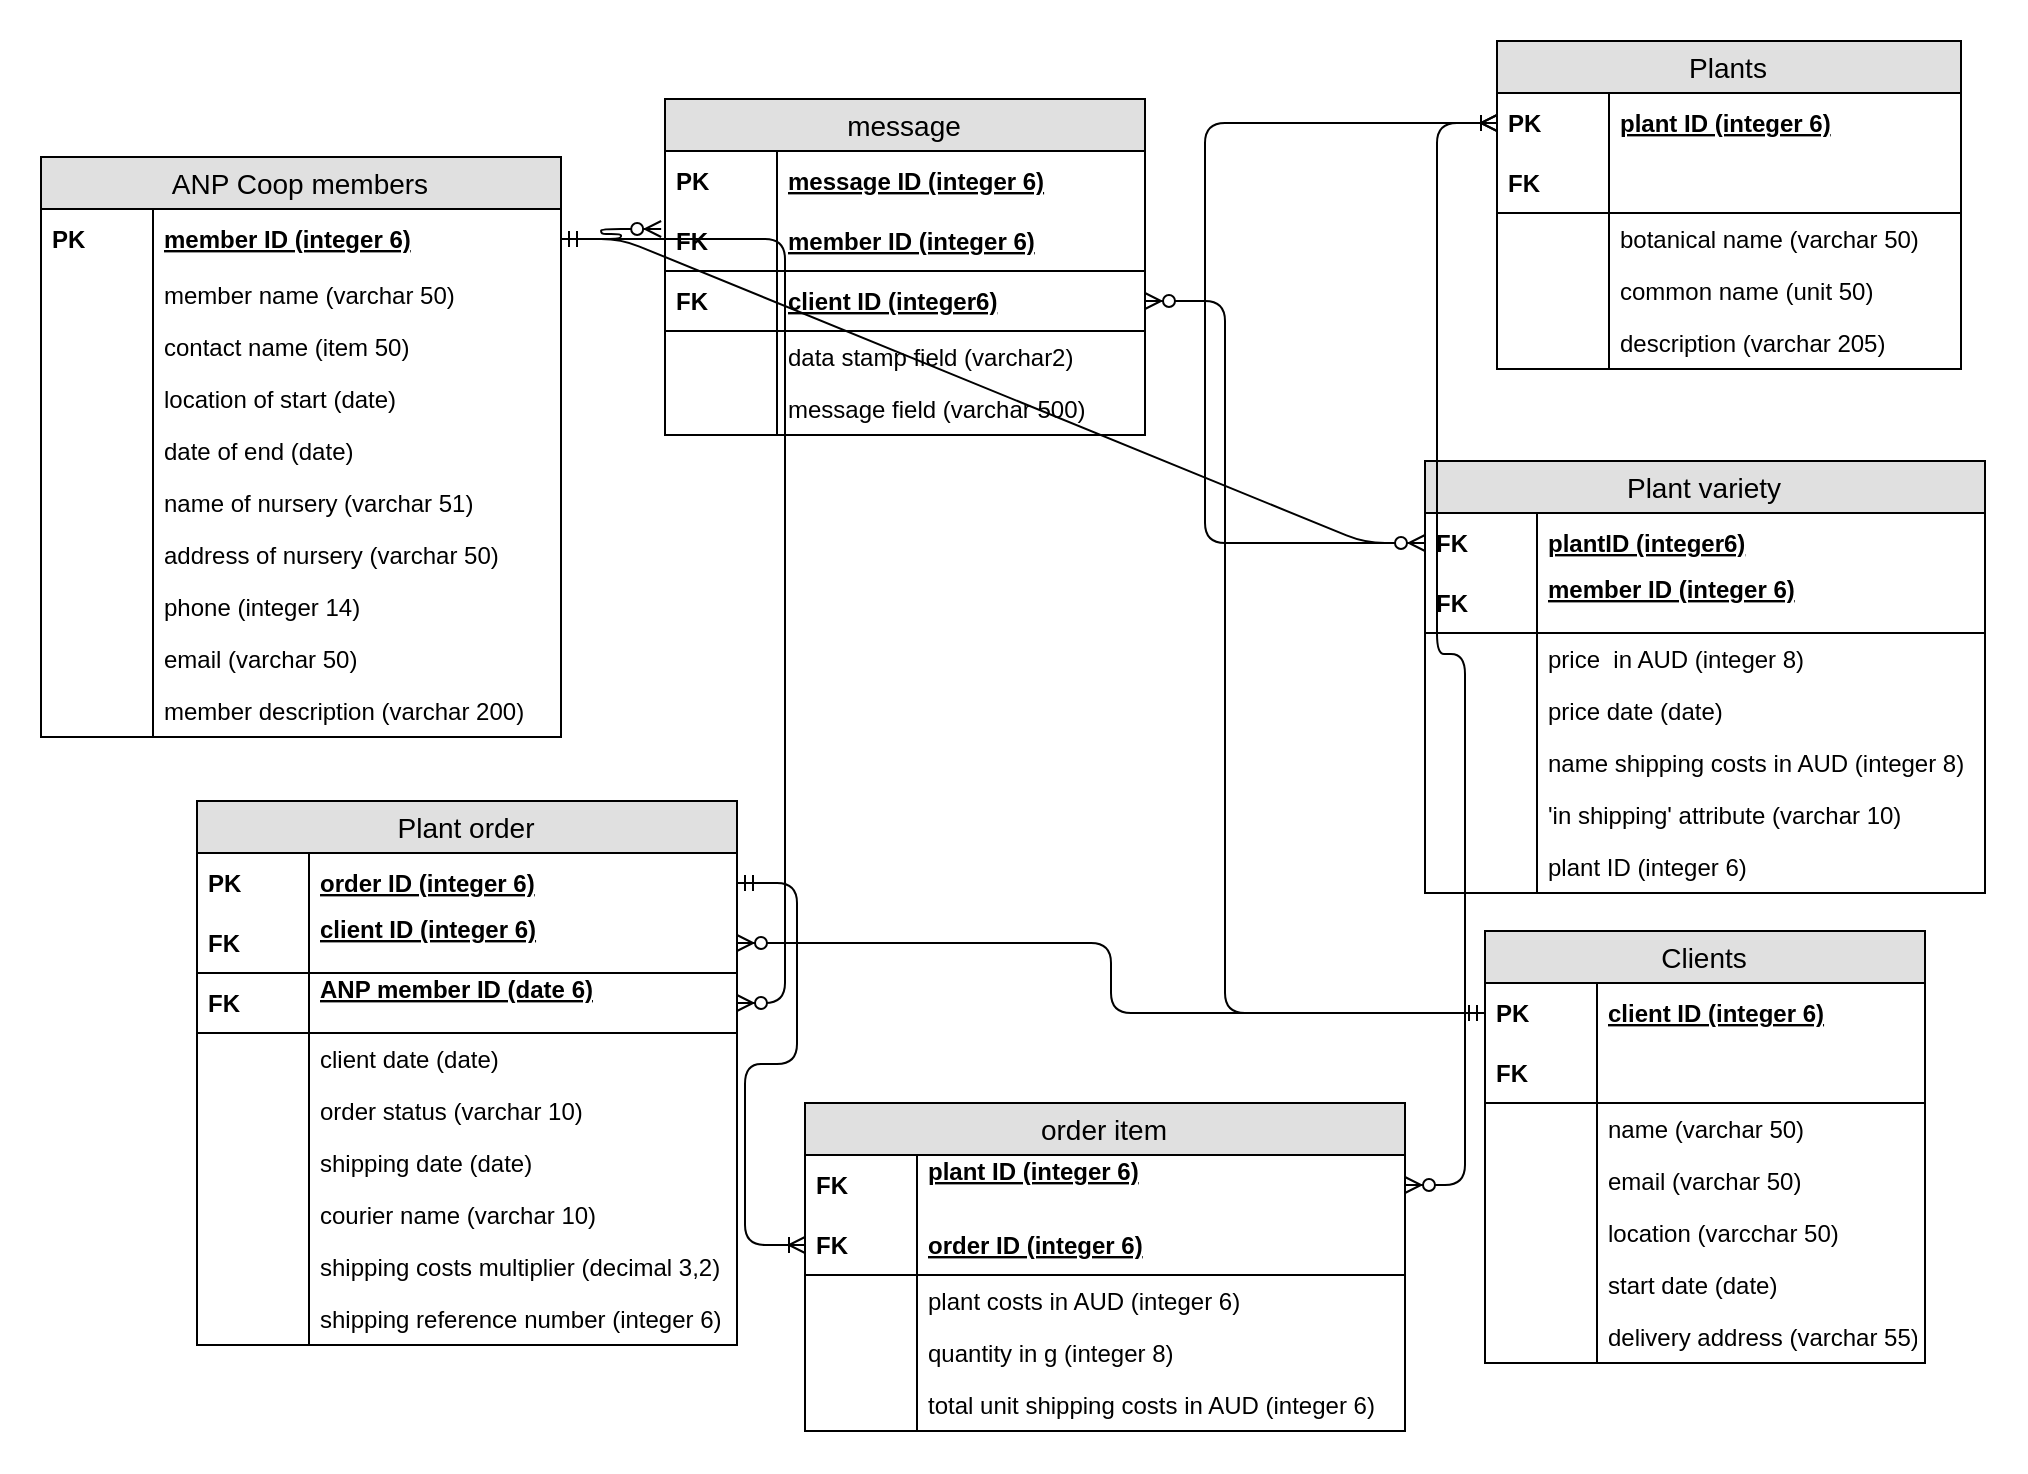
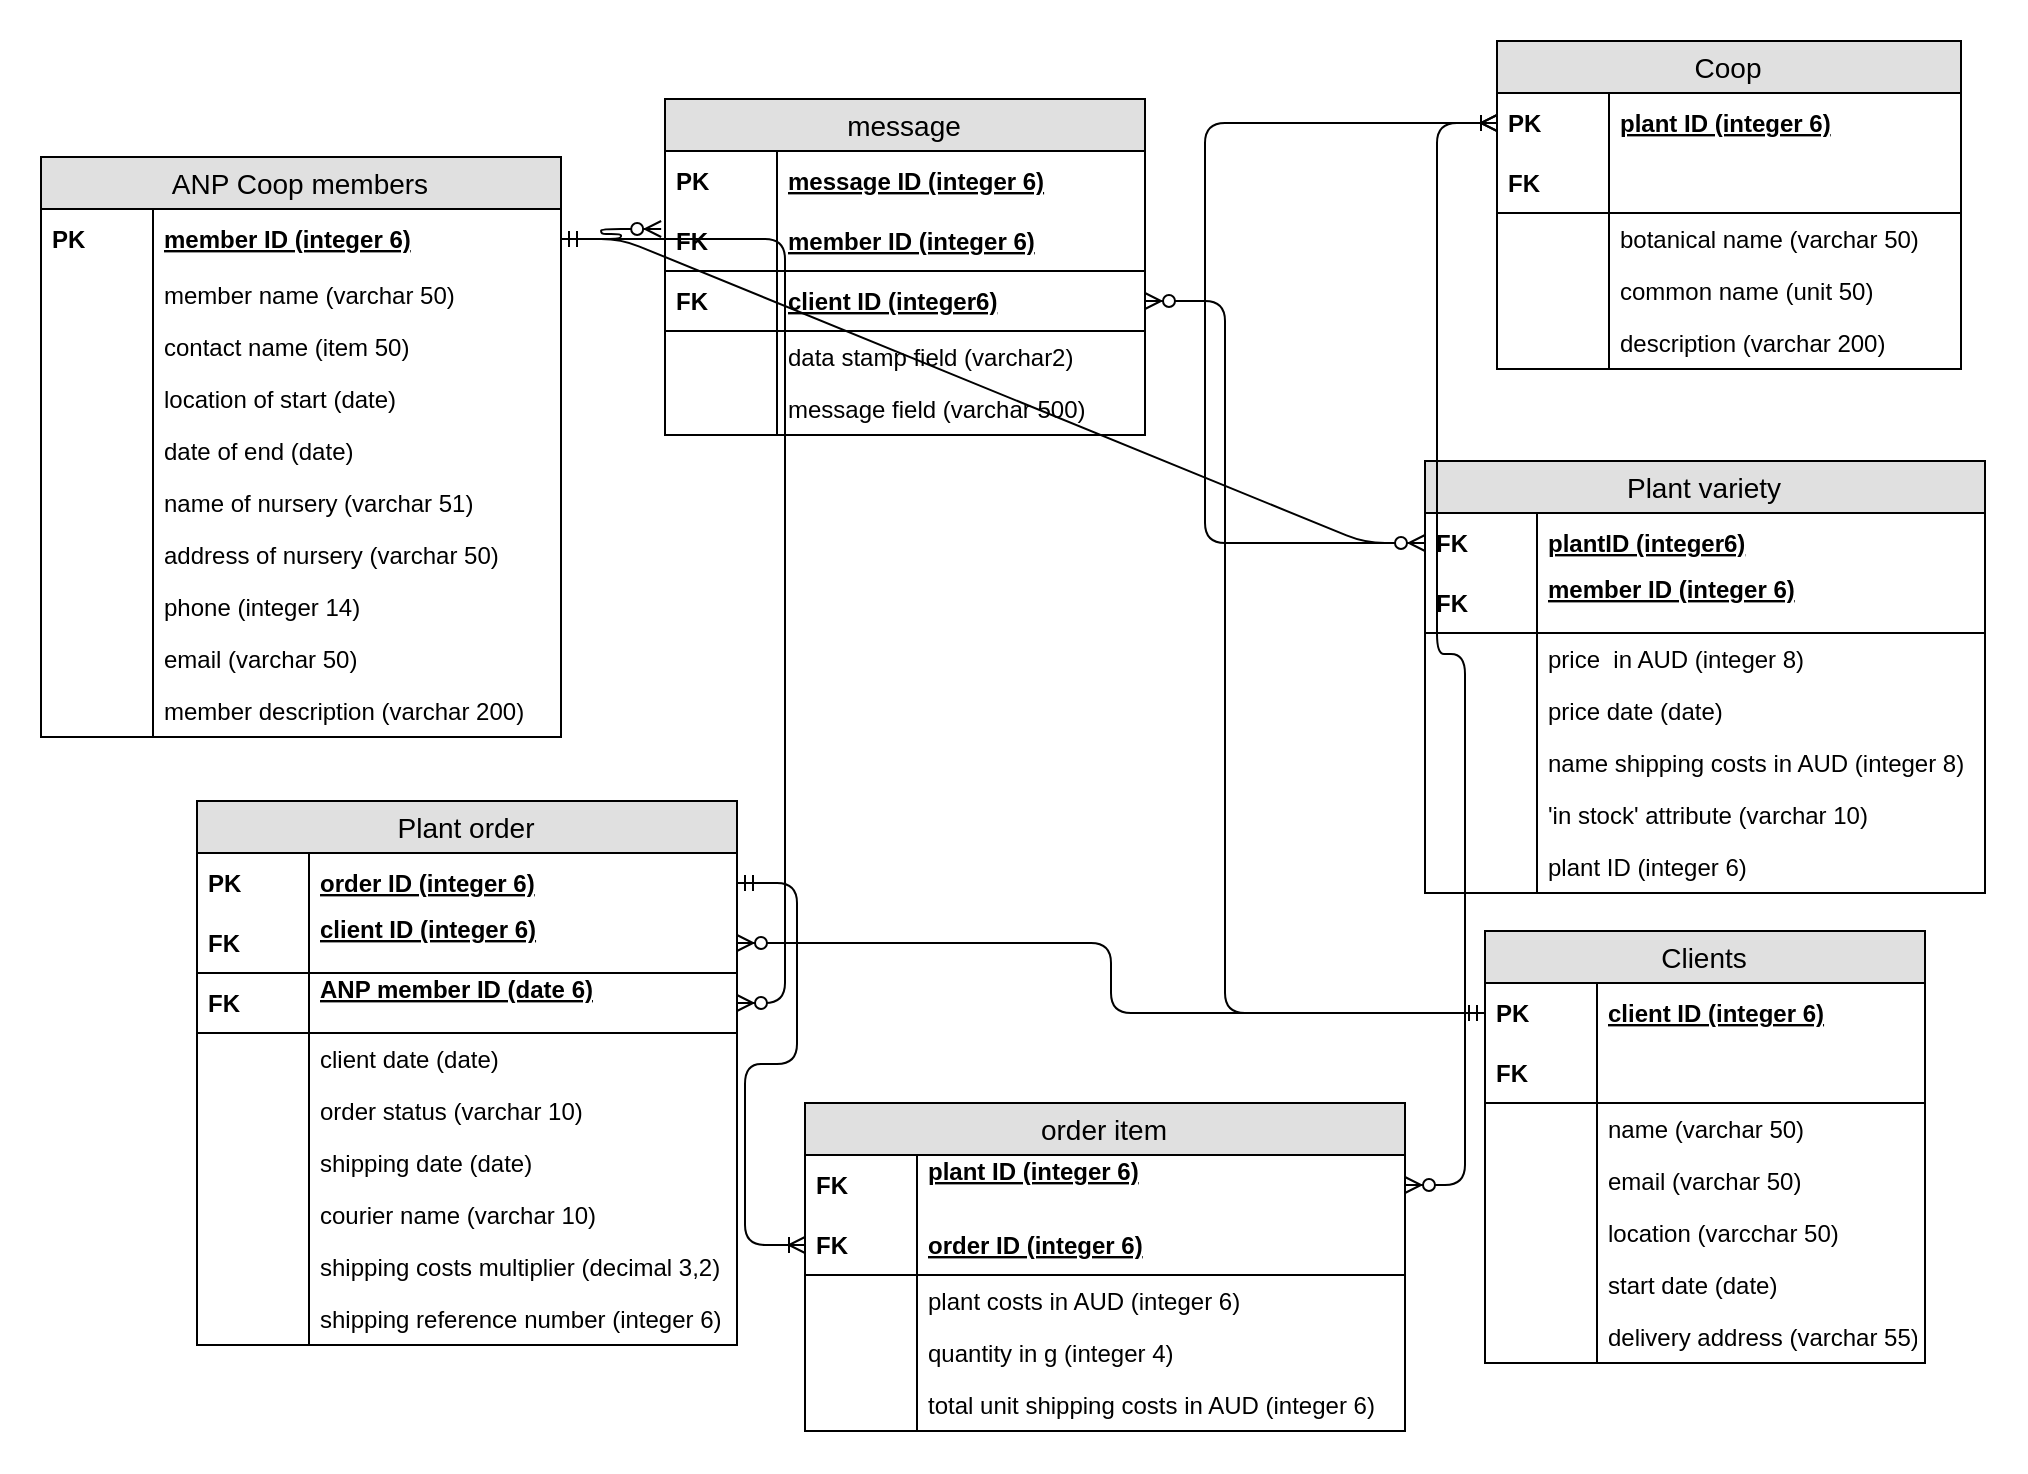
- <mxCell id="39" value="Plants" style="swimlane;fontStyle=0;childLayout=stackLayout;horizontal=1;startSize=26;fillColor=#e0e0e0;horizontalStack=0;resizeParent=1;resizeParentMax=0;resizeLast=0;collapsible=1;marginBottom=0;swimlaneFillColor=#ffffff;align=center;fontSize=14;" parent="1" vertex="1"><mxGeometry x="748" y="20" width="232" height="164" as="geometry" /></mxCell>
+ <mxCell id="39" value="Coop" style="swimlane;fontStyle=0;childLayout=stackLayout;horizontal=1;startSize=26;fillColor=#e0e0e0;horizontalStack=0;resizeParent=1;resizeParentMax=0;resizeLast=0;collapsible=1;marginBottom=0;swimlaneFillColor=#ffffff;align=center;fontSize=14;" parent="1" vertex="1"><mxGeometry x="748" y="20" width="232" height="164" as="geometry" /></mxCell>
- <mxCell id="48" value="description (varchar 205)&#10;" style="shape=partialRectangle;top=0;left=0;right=0;bottom=0;align=left;verticalAlign=top;fillColor=none;spacingLeft=60;spacingRight=4;overflow=hidden;rotatable=0;points=[[0,0.5],[1,0.5]];portConstraint=eastwest;dropTarget=0;fontSize=12;" parent="39" vertex="1"><mxGeometry y="138" width="232" height="26" as="geometry" /></mxCell>
+ <mxCell id="48" value="description (varchar 200)&#10;" style="shape=partialRectangle;top=0;left=0;right=0;bottom=0;align=left;verticalAlign=top;fillColor=none;spacingLeft=60;spacingRight=4;overflow=hidden;rotatable=0;points=[[0,0.5],[1,0.5]];portConstraint=eastwest;dropTarget=0;fontSize=12;" parent="39" vertex="1"><mxGeometry y="138" width="232" height="26" as="geometry" /></mxCell>
- <mxCell id="61" value="'in shipping' attribute (varchar 10)&#10;" style="shape=partialRectangle;top=0;left=0;right=0;bottom=0;align=left;verticalAlign=top;fillColor=none;spacingLeft=60;spacingRight=4;overflow=hidden;rotatable=0;points=[[0,0.5],[1,0.5]];portConstraint=eastwest;dropTarget=0;fontSize=12;" parent="50" vertex="1"><mxGeometry y="164" width="280" height="26" as="geometry" /></mxCell>
+ <mxCell id="61" value="'in stock' attribute (varchar 10)&#10;" style="shape=partialRectangle;top=0;left=0;right=0;bottom=0;align=left;verticalAlign=top;fillColor=none;spacingLeft=60;spacingRight=4;overflow=hidden;rotatable=0;points=[[0,0.5],[1,0.5]];portConstraint=eastwest;dropTarget=0;fontSize=12;" parent="50" vertex="1"><mxGeometry y="164" width="280" height="26" as="geometry" /></mxCell>
- <mxCell id="91" value="quantity in g (integer 8)&#10;" style="shape=partialRectangle;top=0;left=0;right=0;bottom=0;align=left;verticalAlign=top;fillColor=none;spacingLeft=60;spacingRight=4;overflow=hidden;rotatable=0;points=[[0,0.5],[1,0.5]];portConstraint=eastwest;dropTarget=0;fontSize=12;" parent="84" vertex="1"><mxGeometry y="112" width="300" height="26" as="geometry" /></mxCell>
+ <mxCell id="91" value="quantity in g (integer 4)&#10;" style="shape=partialRectangle;top=0;left=0;right=0;bottom=0;align=left;verticalAlign=top;fillColor=none;spacingLeft=60;spacingRight=4;overflow=hidden;rotatable=0;points=[[0,0.5],[1,0.5]];portConstraint=eastwest;dropTarget=0;fontSize=12;" parent="84" vertex="1"><mxGeometry y="112" width="300" height="26" as="geometry" /></mxCell>
